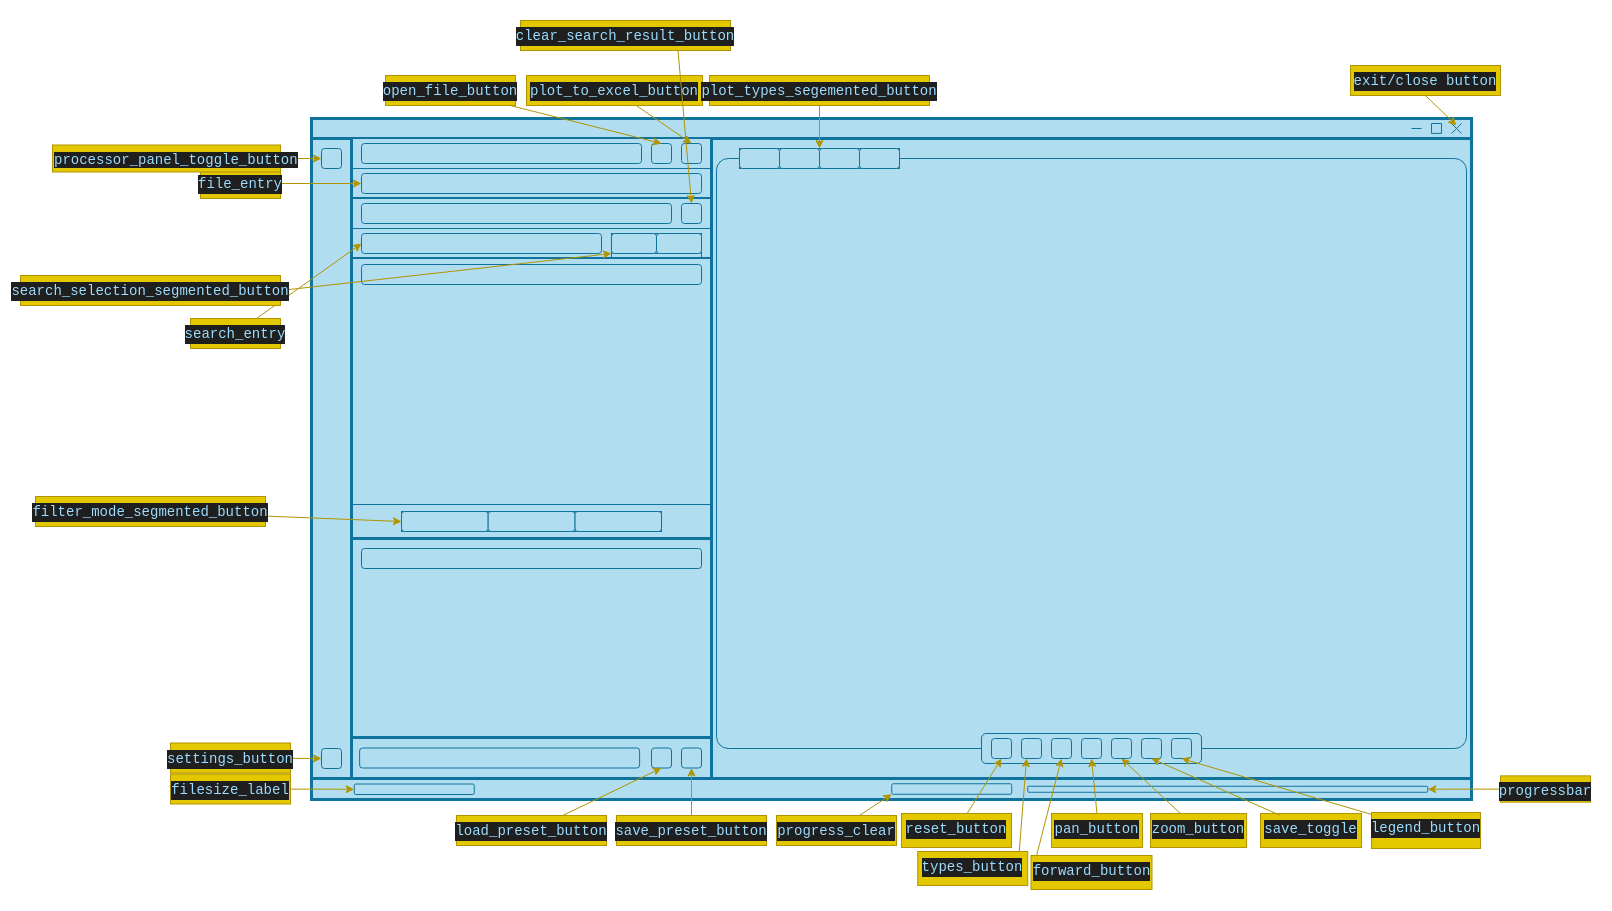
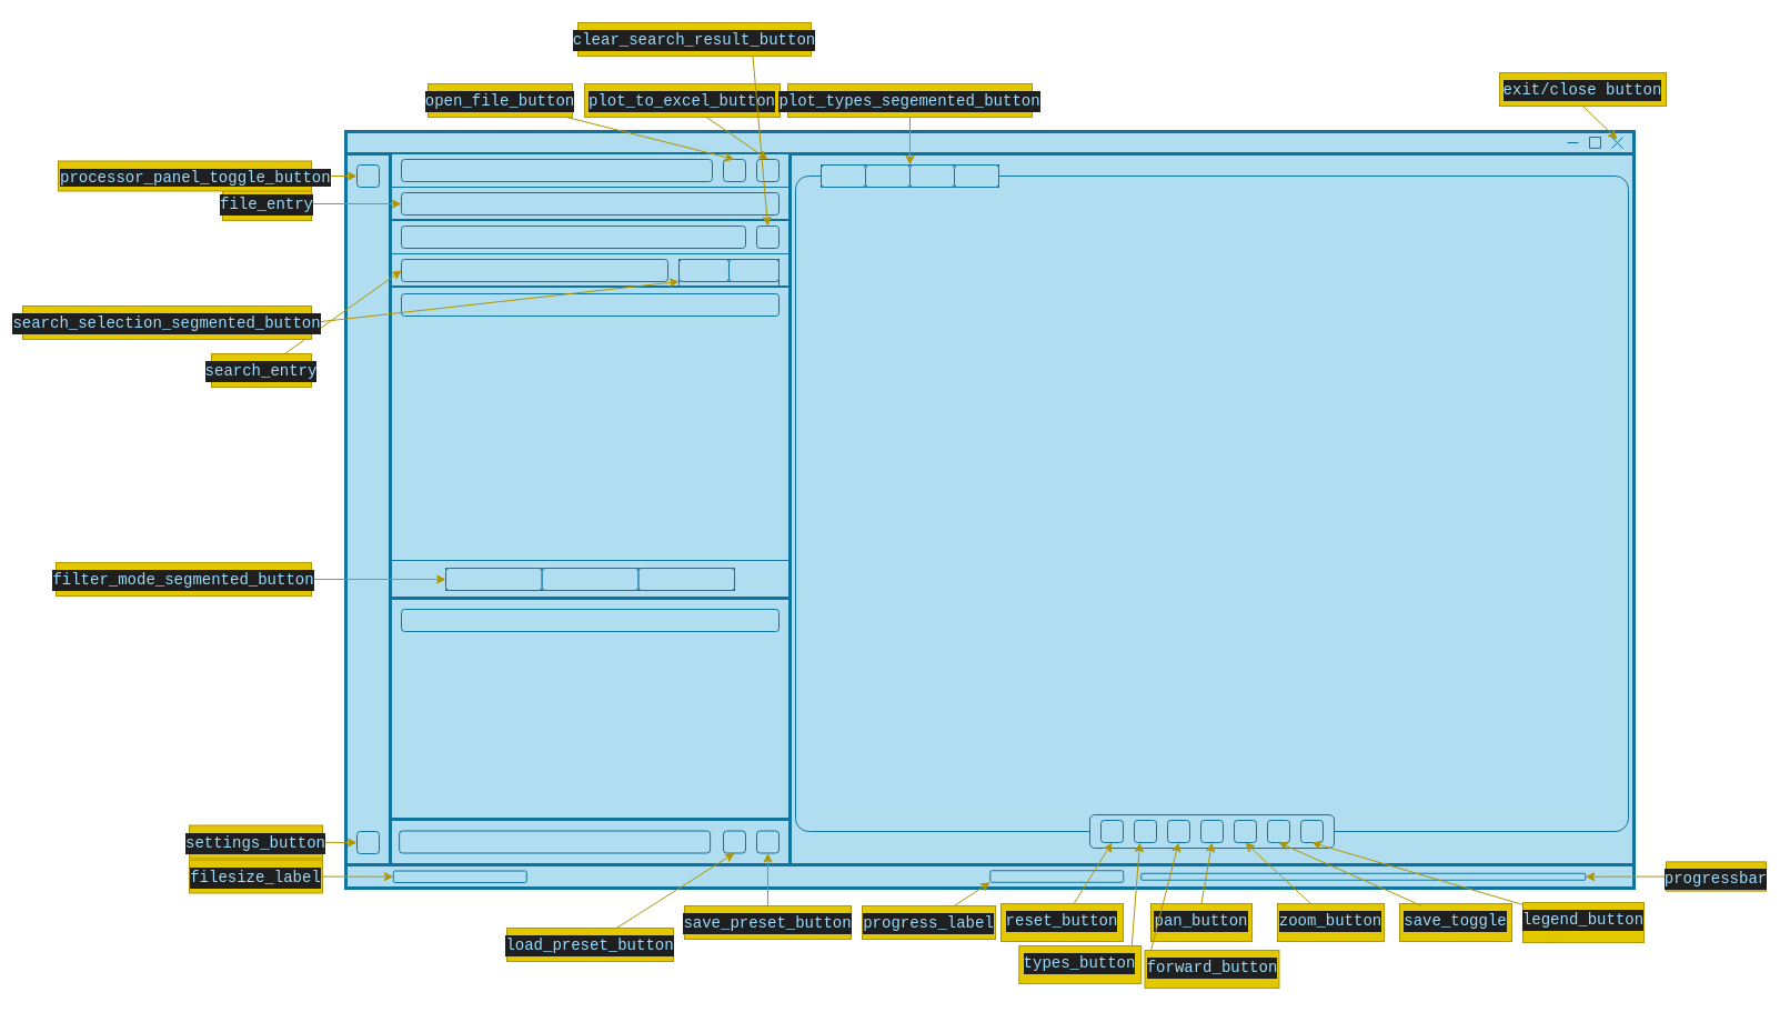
- <mxCell id="85" value="&lt;div style=&quot;color: rgb(204, 204, 204); background-color: rgb(31, 31, 31); font-family: Consolas, &amp;quot;Courier New&amp;quot;, monospace; font-weight: normal; font-size: 14px; line-height: 19px;&quot;&gt;&lt;div style=&quot;line-height: 19px;&quot;&gt;&lt;span style=&quot;color: rgb(156, 220, 254); text-align: left;&quot;&gt;filter_mode_segmented_button&lt;/span&gt;&lt;span style=&quot;color: #9cdcfe;&quot;&gt;&lt;br&gt;&lt;/span&gt;&lt;/div&gt;&lt;/div&gt;" style="text;whiteSpace=wrap;html=1;align=center;fillColor=#e3c800;fontColor=#000000;strokeColor=#B09500;" parent="1" vertex="1"><mxGeometry x="35" y="496" width="230" height="30" as="geometry" /></mxCell>
+ <mxCell id="85" value="&lt;div style=&quot;color: rgb(204, 204, 204); background-color: rgb(31, 31, 31); font-family: Consolas, &amp;quot;Courier New&amp;quot;, monospace; font-weight: normal; font-size: 14px; line-height: 19px;&quot;&gt;&lt;div style=&quot;line-height: 19px;&quot;&gt;&lt;span style=&quot;color: rgb(156, 220, 254); text-align: left;&quot;&gt;filter_mode_segmented_button&lt;/span&gt;&lt;span style=&quot;color: #9cdcfe;&quot;&gt;&lt;br&gt;&lt;/span&gt;&lt;/div&gt;&lt;/div&gt;" style="text;whiteSpace=wrap;html=1;align=center;fillColor=#e3c800;fontColor=#000000;strokeColor=#B09500;" parent="1" vertex="1"><mxGeometry x="50" y="506" width="230" height="30" as="geometry" /></mxCell>
- <mxCell id="69" value="&lt;div style=&quot;color: rgb(204, 204, 204); background-color: rgb(31, 31, 31); font-family: Consolas, &amp;quot;Courier New&amp;quot;, monospace; font-weight: normal; font-size: 14px; line-height: 19px;&quot;&gt;&lt;span style=&quot;color: #9cdcfe;&quot;&gt;progress_clear&lt;br&gt;&lt;/span&gt;&lt;/div&gt;" style="text;whiteSpace=wrap;html=1;align=center;fillColor=#e3c800;fontColor=#000000;strokeColor=#B09500;" parent="1" vertex="1"><mxGeometry x="776" y="815" width="120" height="30" as="geometry" /></mxCell>
+ <mxCell id="69" value="&lt;div style=&quot;color: rgb(204, 204, 204); background-color: rgb(31, 31, 31); font-family: Consolas, &amp;quot;Courier New&amp;quot;, monospace; font-weight: normal; font-size: 14px; line-height: 19px;&quot;&gt;&lt;span style=&quot;color: #9cdcfe;&quot;&gt;progress_label&lt;br&gt;&lt;/span&gt;&lt;/div&gt;" style="text;whiteSpace=wrap;html=1;align=center;fillColor=#e3c800;fontColor=#000000;strokeColor=#B09500;" parent="1" vertex="1"><mxGeometry x="776" y="815" width="120" height="30" as="geometry" /></mxCell>
- <mxCell id="89" value="&lt;div style=&quot;color: rgb(204, 204, 204); background-color: rgb(31, 31, 31); font-family: Consolas, &amp;quot;Courier New&amp;quot;, monospace; font-weight: normal; font-size: 14px; line-height: 19px;&quot;&gt;&lt;span style=&quot;color: rgb(156, 220, 254);&quot;&gt;load_preset_button&lt;/span&gt;&lt;br&gt;&lt;/div&gt;" style="text;whiteSpace=wrap;html=1;align=center;fillColor=#e3c800;fontColor=#000000;strokeColor=#B09500;" parent="1" vertex="1"><mxGeometry x="456" y="815" width="150" height="30" as="geometry" /></mxCell>
+ <mxCell id="89" value="&lt;div style=&quot;color: rgb(204, 204, 204); background-color: rgb(31, 31, 31); font-family: Consolas, &amp;quot;Courier New&amp;quot;, monospace; font-weight: normal; font-size: 14px; line-height: 19px;&quot;&gt;&lt;span style=&quot;color: rgb(156, 220, 254);&quot;&gt;load_preset_button&lt;/span&gt;&lt;br&gt;&lt;/div&gt;" style="text;whiteSpace=wrap;html=1;align=center;fillColor=#e3c800;fontColor=#000000;strokeColor=#B09500;" parent="1" vertex="1"><mxGeometry x="456" y="835" width="150" height="30" as="geometry" /></mxCell>
- <mxCell id="95" value="&lt;div style=&quot;color: rgb(204, 204, 204); background-color: rgb(31, 31, 31); font-family: Consolas, &amp;quot;Courier New&amp;quot;, monospace; font-weight: normal; font-size: 14px; line-height: 19px;&quot;&gt;&lt;div style=&quot;line-height: 19px;&quot;&gt;&lt;div style=&quot;line-height: 19px;&quot;&gt;&lt;span style=&quot;color: #9cdcfe;&quot;&gt;pan_button&lt;/span&gt;&lt;/div&gt;&lt;/div&gt;&lt;/div&gt;" style="text;whiteSpace=wrap;html=1;align=center;fillColor=#e3c800;fontColor=#000000;strokeColor=#B09500;" parent="1" vertex="1"><mxGeometry x="1051" y="813" width="90.99" height="34" as="geometry" /></mxCell>
+ <mxCell id="95" value="&lt;div style=&quot;color: rgb(204, 204, 204); background-color: rgb(31, 31, 31); font-family: Consolas, &amp;quot;Courier New&amp;quot;, monospace; font-weight: normal; font-size: 14px; line-height: 19px;&quot;&gt;&lt;div style=&quot;line-height: 19px;&quot;&gt;&lt;div style=&quot;line-height: 19px;&quot;&gt;&lt;span style=&quot;color: #9cdcfe;&quot;&gt;pan_button&lt;/span&gt;&lt;/div&gt;&lt;/div&gt;&lt;/div&gt;" style="text;whiteSpace=wrap;html=1;align=center;fillColor=#e3c800;fontColor=#000000;strokeColor=#B09500;" parent="1" vertex="1"><mxGeometry x="1036" y="813" width="90.99" height="34" as="geometry" /></mxCell>
